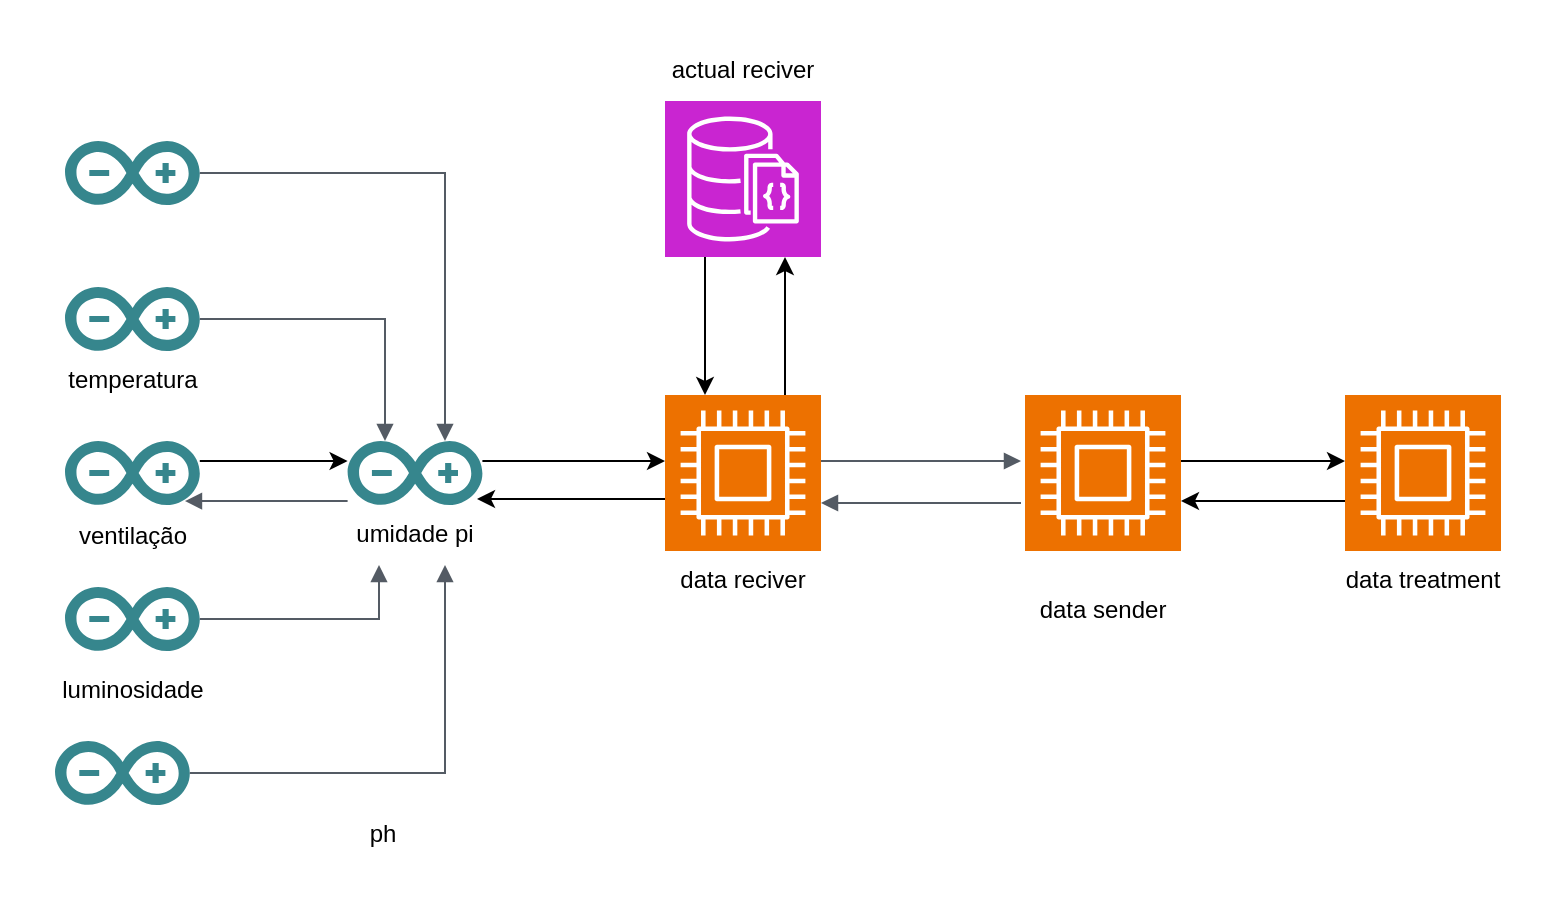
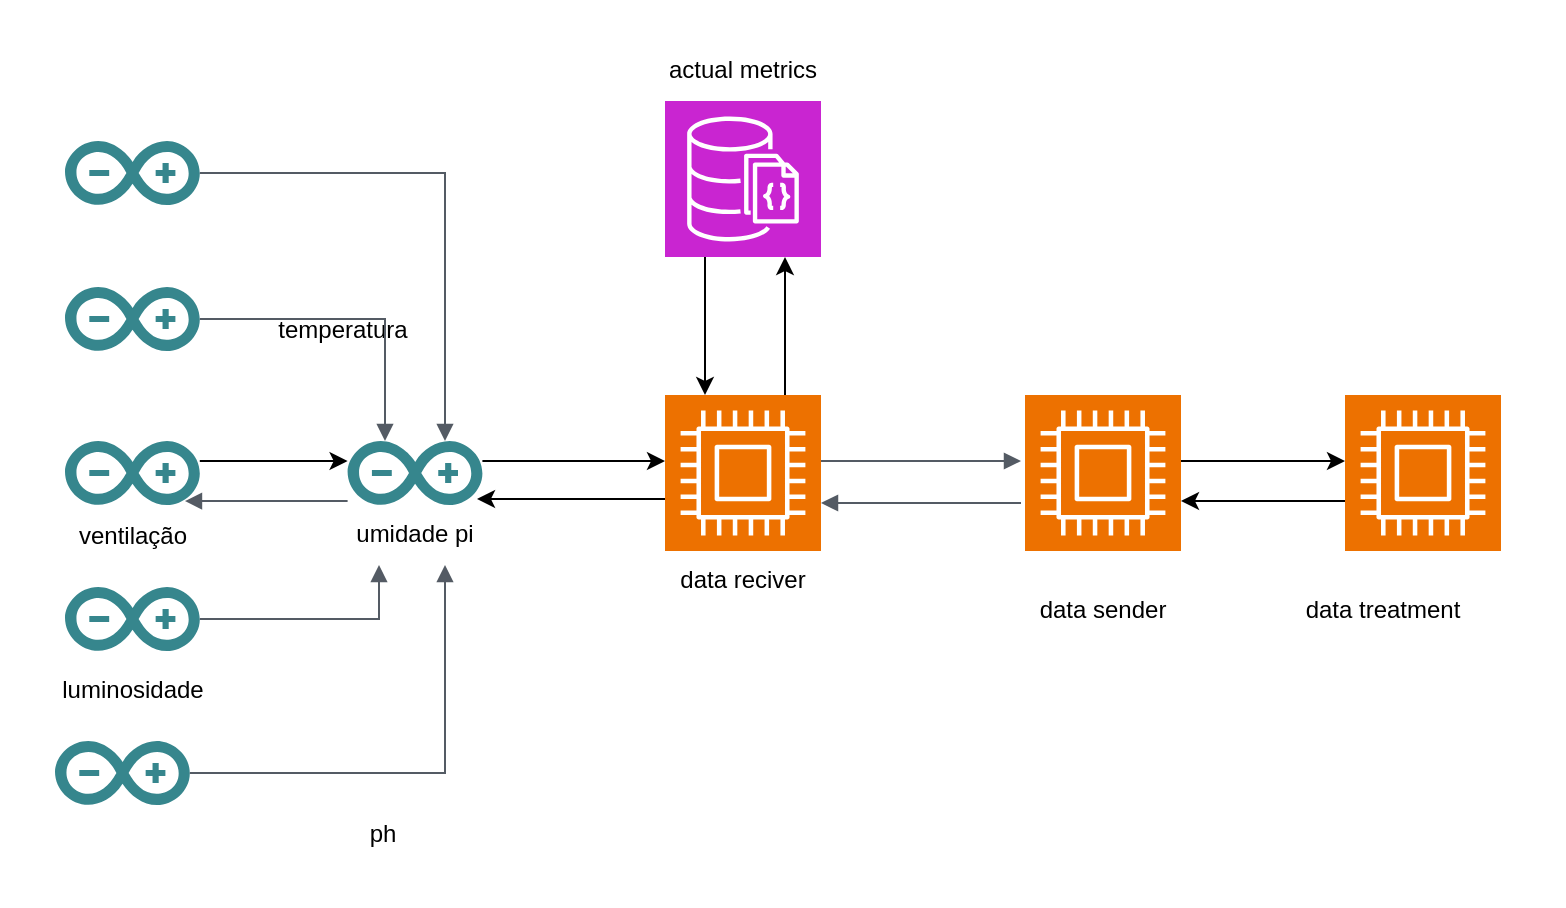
- <mxCell id="30" value="actual reciver" style="text;html=1;align=center;verticalAlign=middle;resizable=0;points=[];autosize=1;strokeColor=none;fillColor=none;" vertex="1" parent="1"><mxGeometry x="321" y="20" width="100" height="30" as="geometry" /></mxCell>
+ <mxCell id="30" value="actual metrics" style="text;html=1;align=center;verticalAlign=middle;resizable=0;points=[];autosize=1;strokeColor=none;fillColor=none;" vertex="1" parent="1"><mxGeometry x="321" y="20" width="100" height="30" as="geometry" /></mxCell>
- <mxCell id="8" value="temperatura" style="text;html=1;align=center;verticalAlign=middle;resizable=0;points=[];autosize=1;strokeColor=none;fillColor=none;" vertex="1" parent="1"><mxGeometry x="20.7" y="175" width="90" height="30" as="geometry" /></mxCell>
+ <mxCell id="8" value="temperatura" style="text;html=1;align=center;verticalAlign=middle;resizable=0;points=[];autosize=1;strokeColor=none;fillColor=none;" vertex="1" parent="1"><mxGeometry x="125.7" y="150" width="90" height="30" as="geometry" /></mxCell>
- <mxCell id="34" value="data treatment" style="text;html=1;align=center;verticalAlign=middle;resizable=0;points=[];autosize=1;strokeColor=none;fillColor=none;" vertex="1" parent="1"><mxGeometry x="661" y="275" width="100" height="30" as="geometry" /></mxCell>
+ <mxCell id="34" value="data treatment" style="text;html=1;align=center;verticalAlign=middle;resizable=0;points=[];autosize=1;strokeColor=none;fillColor=none;" vertex="1" parent="1"><mxGeometry x="641" y="290" width="100" height="30" as="geometry" /></mxCell>
